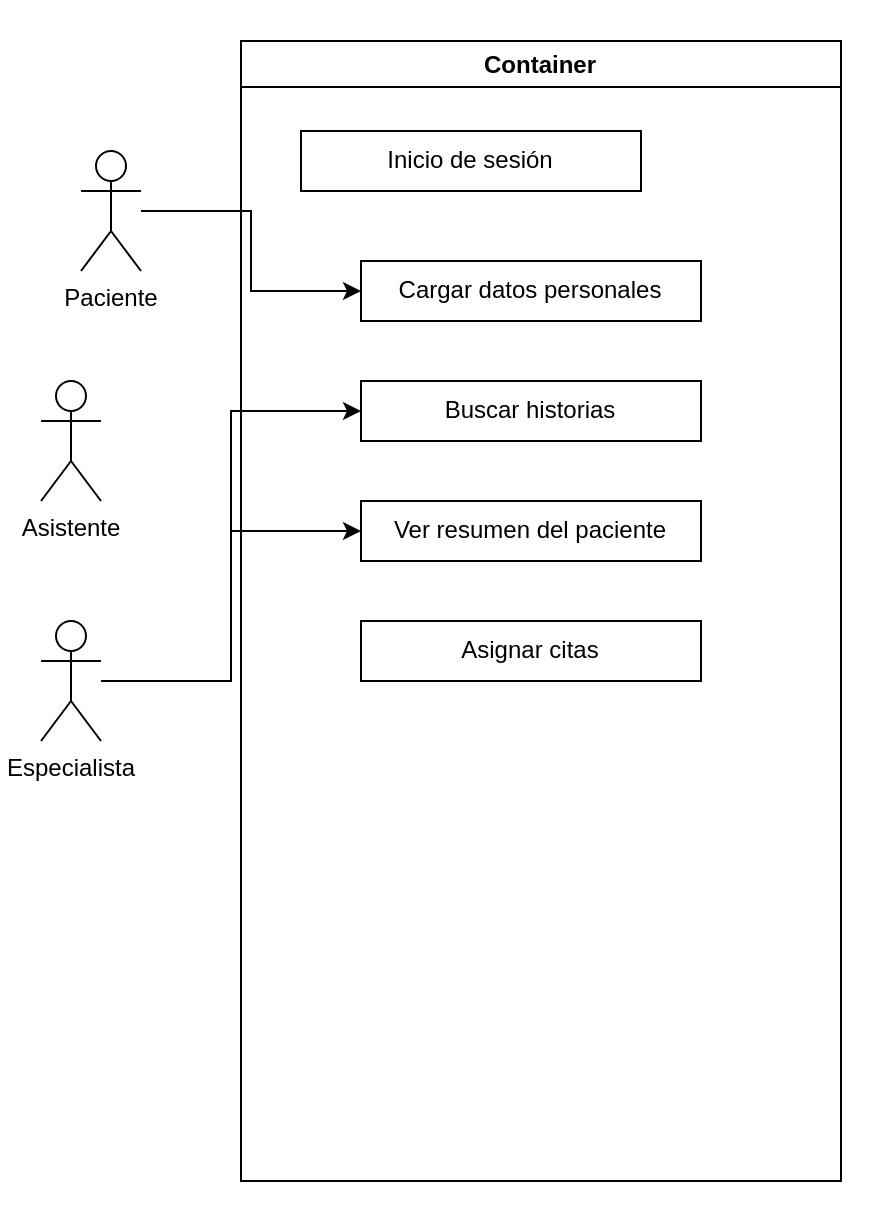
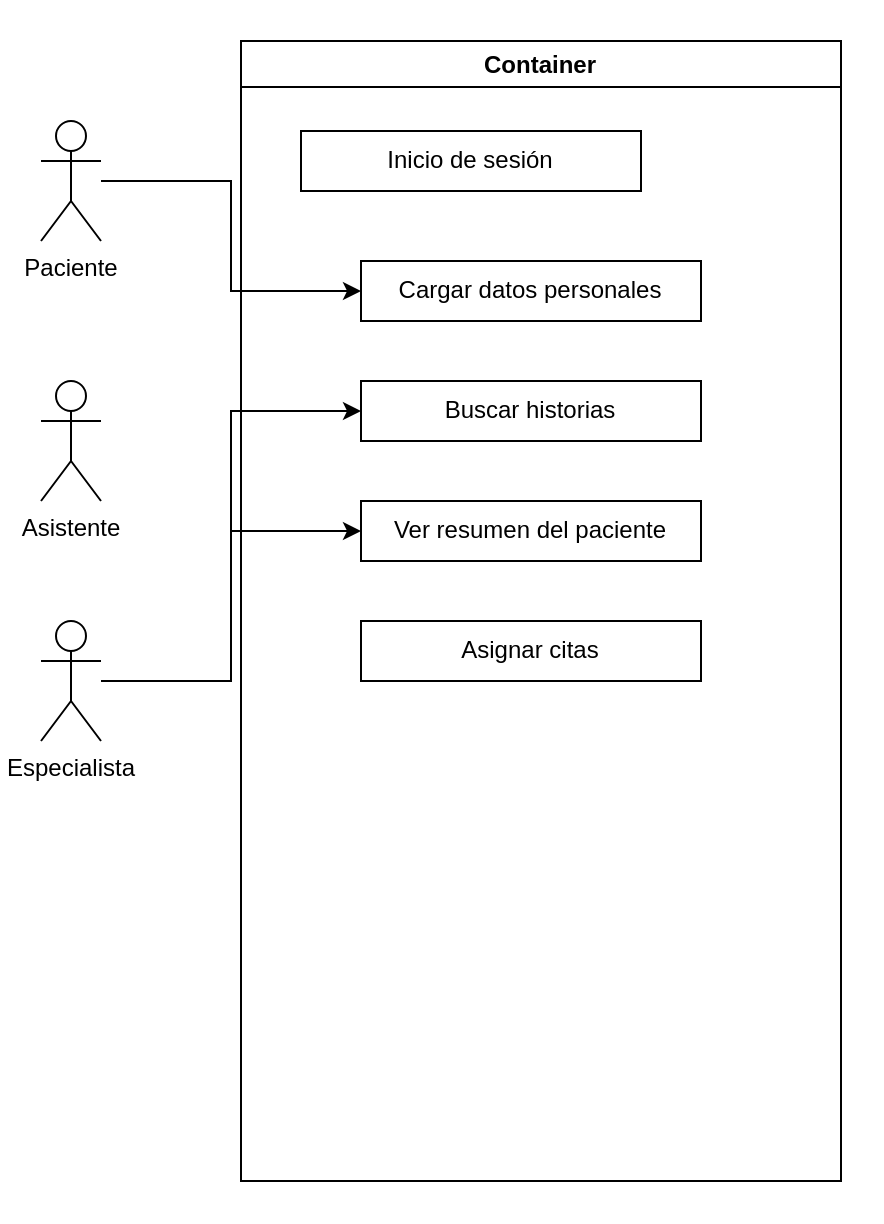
- <mxCell id="3" value="Paciente" style="shape=umlActor;verticalLabelPosition=bottom;verticalAlign=top;html=1;outlineConnect=0;" vertex="1" parent="1"><mxGeometry x="40" y="75" width="30" height="60" as="geometry" /></mxCell>
+ <mxCell id="3" value="Paciente" style="shape=umlActor;verticalLabelPosition=bottom;verticalAlign=top;html=1;outlineConnect=0;" vertex="1" parent="1"><mxGeometry x="20" y="60" width="30" height="60" as="geometry" /></mxCell>
